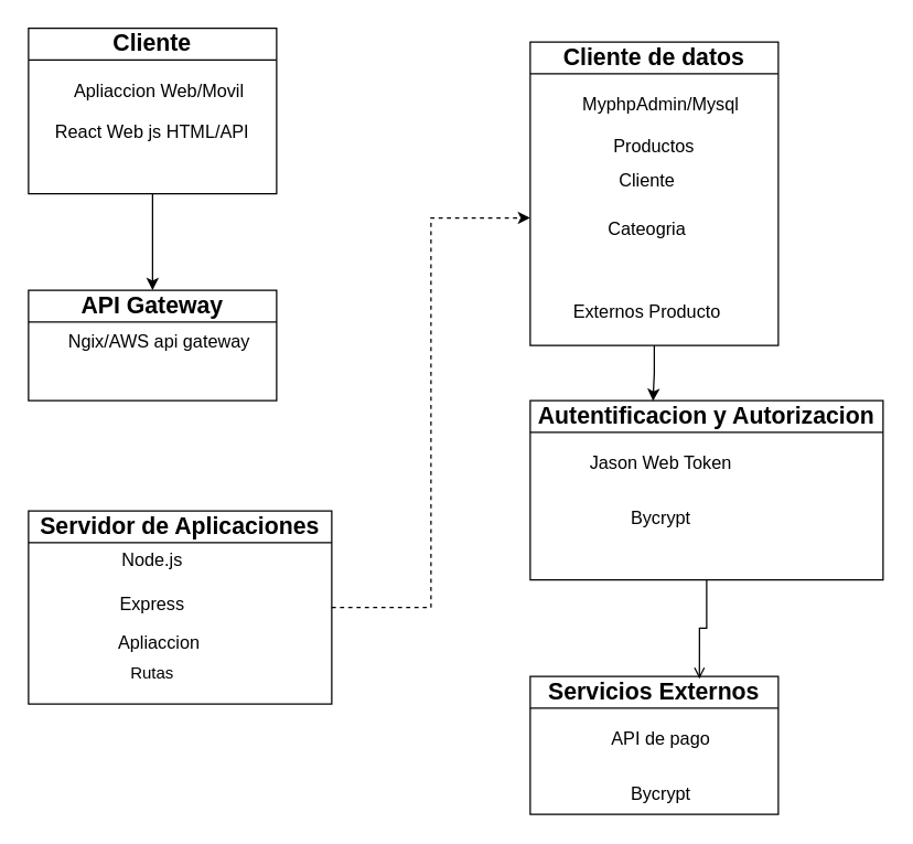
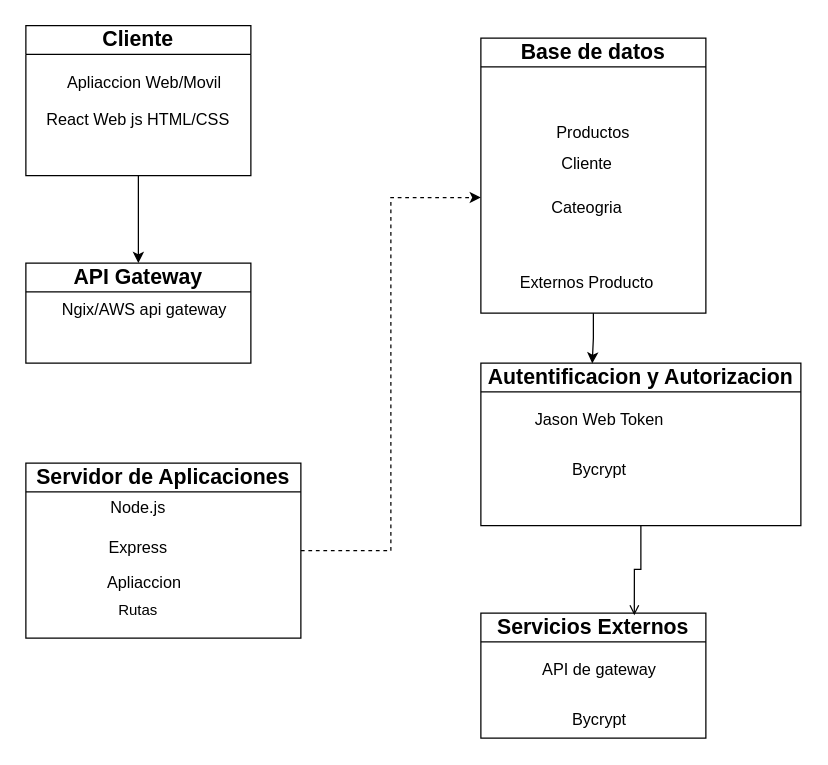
- <mxCell id="6" value="Cliente de datos" style="swimlane;whiteSpace=wrap;html=1;fontSize=17;" vertex="1" parent="1"><mxGeometry x="384" y="30" width="180" height="220" as="geometry" /></mxCell>
+ <mxCell id="6" value="Base de datos" style="swimlane;whiteSpace=wrap;html=1;fontSize=17;" vertex="1" parent="1"><mxGeometry x="384" y="30" width="180" height="220" as="geometry" /></mxCell>
- <mxCell id="7" value="MyphpAdmin/Mysql" style="text;html=1;align=center;verticalAlign=middle;whiteSpace=wrap;rounded=0;fontSize=13;" vertex="1" parent="6"><mxGeometry x="10" y="30" width="170" height="30" as="geometry" /></mxCell>
- <mxCell id="5" value="React Web js HTML/API" style="text;html=1;align=center;verticalAlign=middle;whiteSpace=wrap;rounded=0;fontSize=13;" vertex="1" parent="3"><mxGeometry x="5" y="60" width="170" height="30" as="geometry" /></mxCell>
+ <mxCell id="5" value="React Web js HTML/CSS" style="text;html=1;align=center;verticalAlign=middle;whiteSpace=wrap;rounded=0;fontSize=13;" vertex="1" parent="3"><mxGeometry x="5" y="60" width="170" height="30" as="geometry" /></mxCell>
- <mxCell id="24" value="API de pago" style="text;html=1;align=center;verticalAlign=middle;whiteSpace=wrap;rounded=0;fontSize=13;" vertex="1" parent="23"><mxGeometry x="10" y="30" width="170" height="30" as="geometry" /></mxCell>
+ <mxCell id="24" value="API de gateway" style="text;html=1;align=center;verticalAlign=middle;whiteSpace=wrap;rounded=0;fontSize=13;" vertex="1" parent="23"><mxGeometry x="10" y="30" width="170" height="30" as="geometry" /></mxCell>
